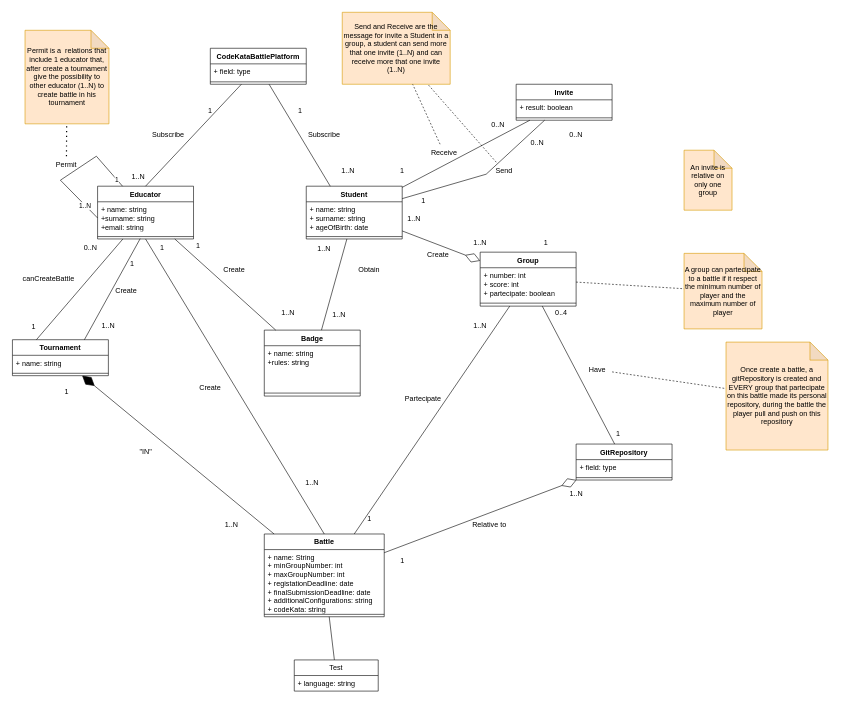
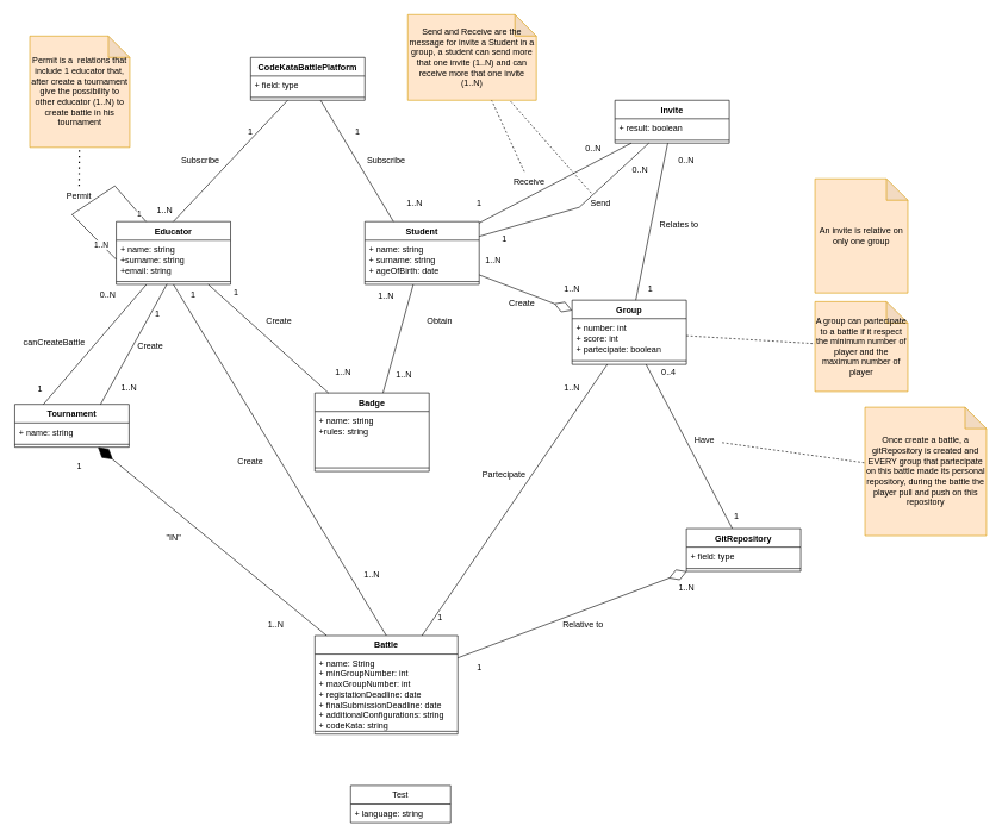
- <mxCell id="101" value="An invite is relative on only one group" style="shape=note;whiteSpace=wrap;html=1;backgroundOutline=1;darkOpacity=0.05;fillColor=#ffe6cc;strokeColor=#d79b00;" vertex="1" parent="1"><mxGeometry x="1140" y="250" width="80" height="100" as="geometry" /></mxCell>
+ <mxCell id="101" value="An invite is relative on only one group" style="shape=note;whiteSpace=wrap;html=1;backgroundOutline=1;darkOpacity=0.05;fillColor=#ffe6cc;strokeColor=#d79b00;" vertex="1" parent="1"><mxGeometry x="1140" y="250" width="130" height="160" as="geometry" /></mxCell>
+ <mxCell id="64" value="" style="endArrow=none;html=1;rounded=0;" parent="1" source="22" target="60" edge="1"><mxGeometry relative="1" as="geometry"><mxPoint x="680" y="327" as="sourcePoint" /><mxPoint x="805" y="270" as="targetPoint" /></mxGeometry></mxCell>
+ <mxCell id="65" value="Relates to" style="text;html=1;strokeColor=none;fillColor=none;align=center;verticalAlign=middle;whiteSpace=wrap;rounded=0;" parent="1" vertex="1"><mxGeometry x="920" y="300" width="60" height="30" as="geometry" /></mxCell>
- <mxCell id="88" value="canCreateBattle" style="text;html=1;align=center;verticalAlign=middle;resizable=0;points=[];autosize=1;strokeColor=none;fillColor=none;" parent="1" vertex="1"><mxGeometry x="25" y="450" width="110" height="30" as="geometry" /></mxCell>
+ <mxCell id="88" value="canCreateBattle" style="text;html=1;align=center;verticalAlign=middle;resizable=0;points=[];autosize=1;strokeColor=none;fillColor=none;" parent="1" vertex="1"><mxGeometry y="465" width="110" height="30" as="geometry" x="20" /></mxCell>
- <mxCell id="84" value="Have" style="text;html=1;align=center;verticalAlign=middle;resizable=0;points=[];autosize=1;strokeColor=none;fillColor=none;" parent="1" vertex="1"><mxGeometry x="970" y="601" width="50" height="30" as="geometry" /></mxCell>
+ <mxCell id="84" value="Have" style="text;html=1;align=center;verticalAlign=middle;resizable=0;points=[];autosize=1;strokeColor=none;fillColor=none;" parent="1" vertex="1"><mxGeometry x="960" y="601" width="50" height="30" as="geometry" /></mxCell>
- <mxCell id="59" value="" style="endArrow=none;html=1;rounded=0;" parent="1" source="31" target="57" edge="1"><mxGeometry relative="1" as="geometry"><mxPoint x="400" y="1090" as="sourcePoint" /><mxPoint x="560" y="1090" as="targetPoint" /></mxGeometry></mxCell>
